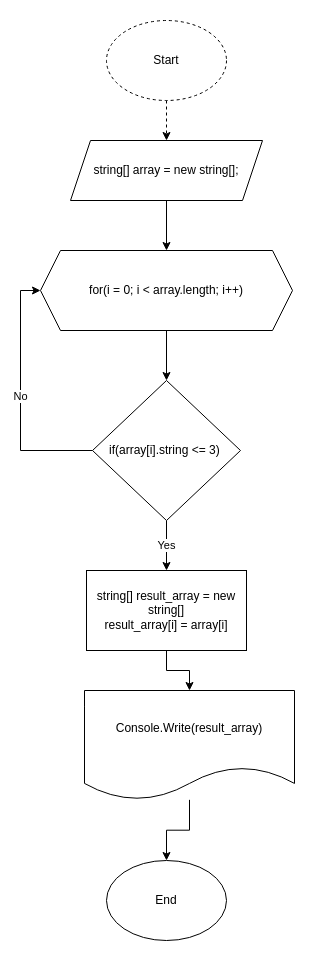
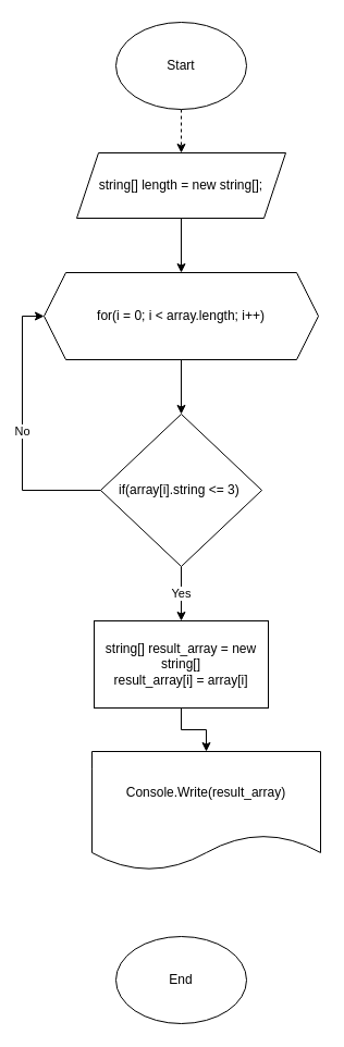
- <mxCell id="3" value="Start" style="ellipse;whiteSpace=wrap;html=1;dashed=1;" vertex="1" parent="1"><mxGeometry x="106" y="20" width="120" height="80" as="geometry" /></mxCell>
+ <mxCell id="3" value="Start" style="ellipse;whiteSpace=wrap;html=1;" vertex="1" parent="1"><mxGeometry x="106" y="20" width="120" height="80" as="geometry" /></mxCell>
- <mxCell id="5" value="string[] array = new string[];" style="shape=parallelogram;perimeter=parallelogramPerimeter;whiteSpace=wrap;html=1;fixedSize=1;" vertex="1" parent="1"><mxGeometry x="70" y="140" width="192" height="60" as="geometry" /></mxCell>
+ <mxCell id="5" value="string[] length = new string[];" style="shape=parallelogram;perimeter=parallelogramPerimeter;whiteSpace=wrap;html=1;fixedSize=1;" vertex="1" parent="1"><mxGeometry x="70" y="140" width="192" height="60" as="geometry" /></mxCell>
- <mxCell id="14" value="" style="edgeStyle=orthogonalEdgeStyle;rounded=0;orthogonalLoop=1;jettySize=auto;html=1;" edge="1" parent="1" source="15" target="13"><mxGeometry relative="1" as="geometry" /></mxCell>
